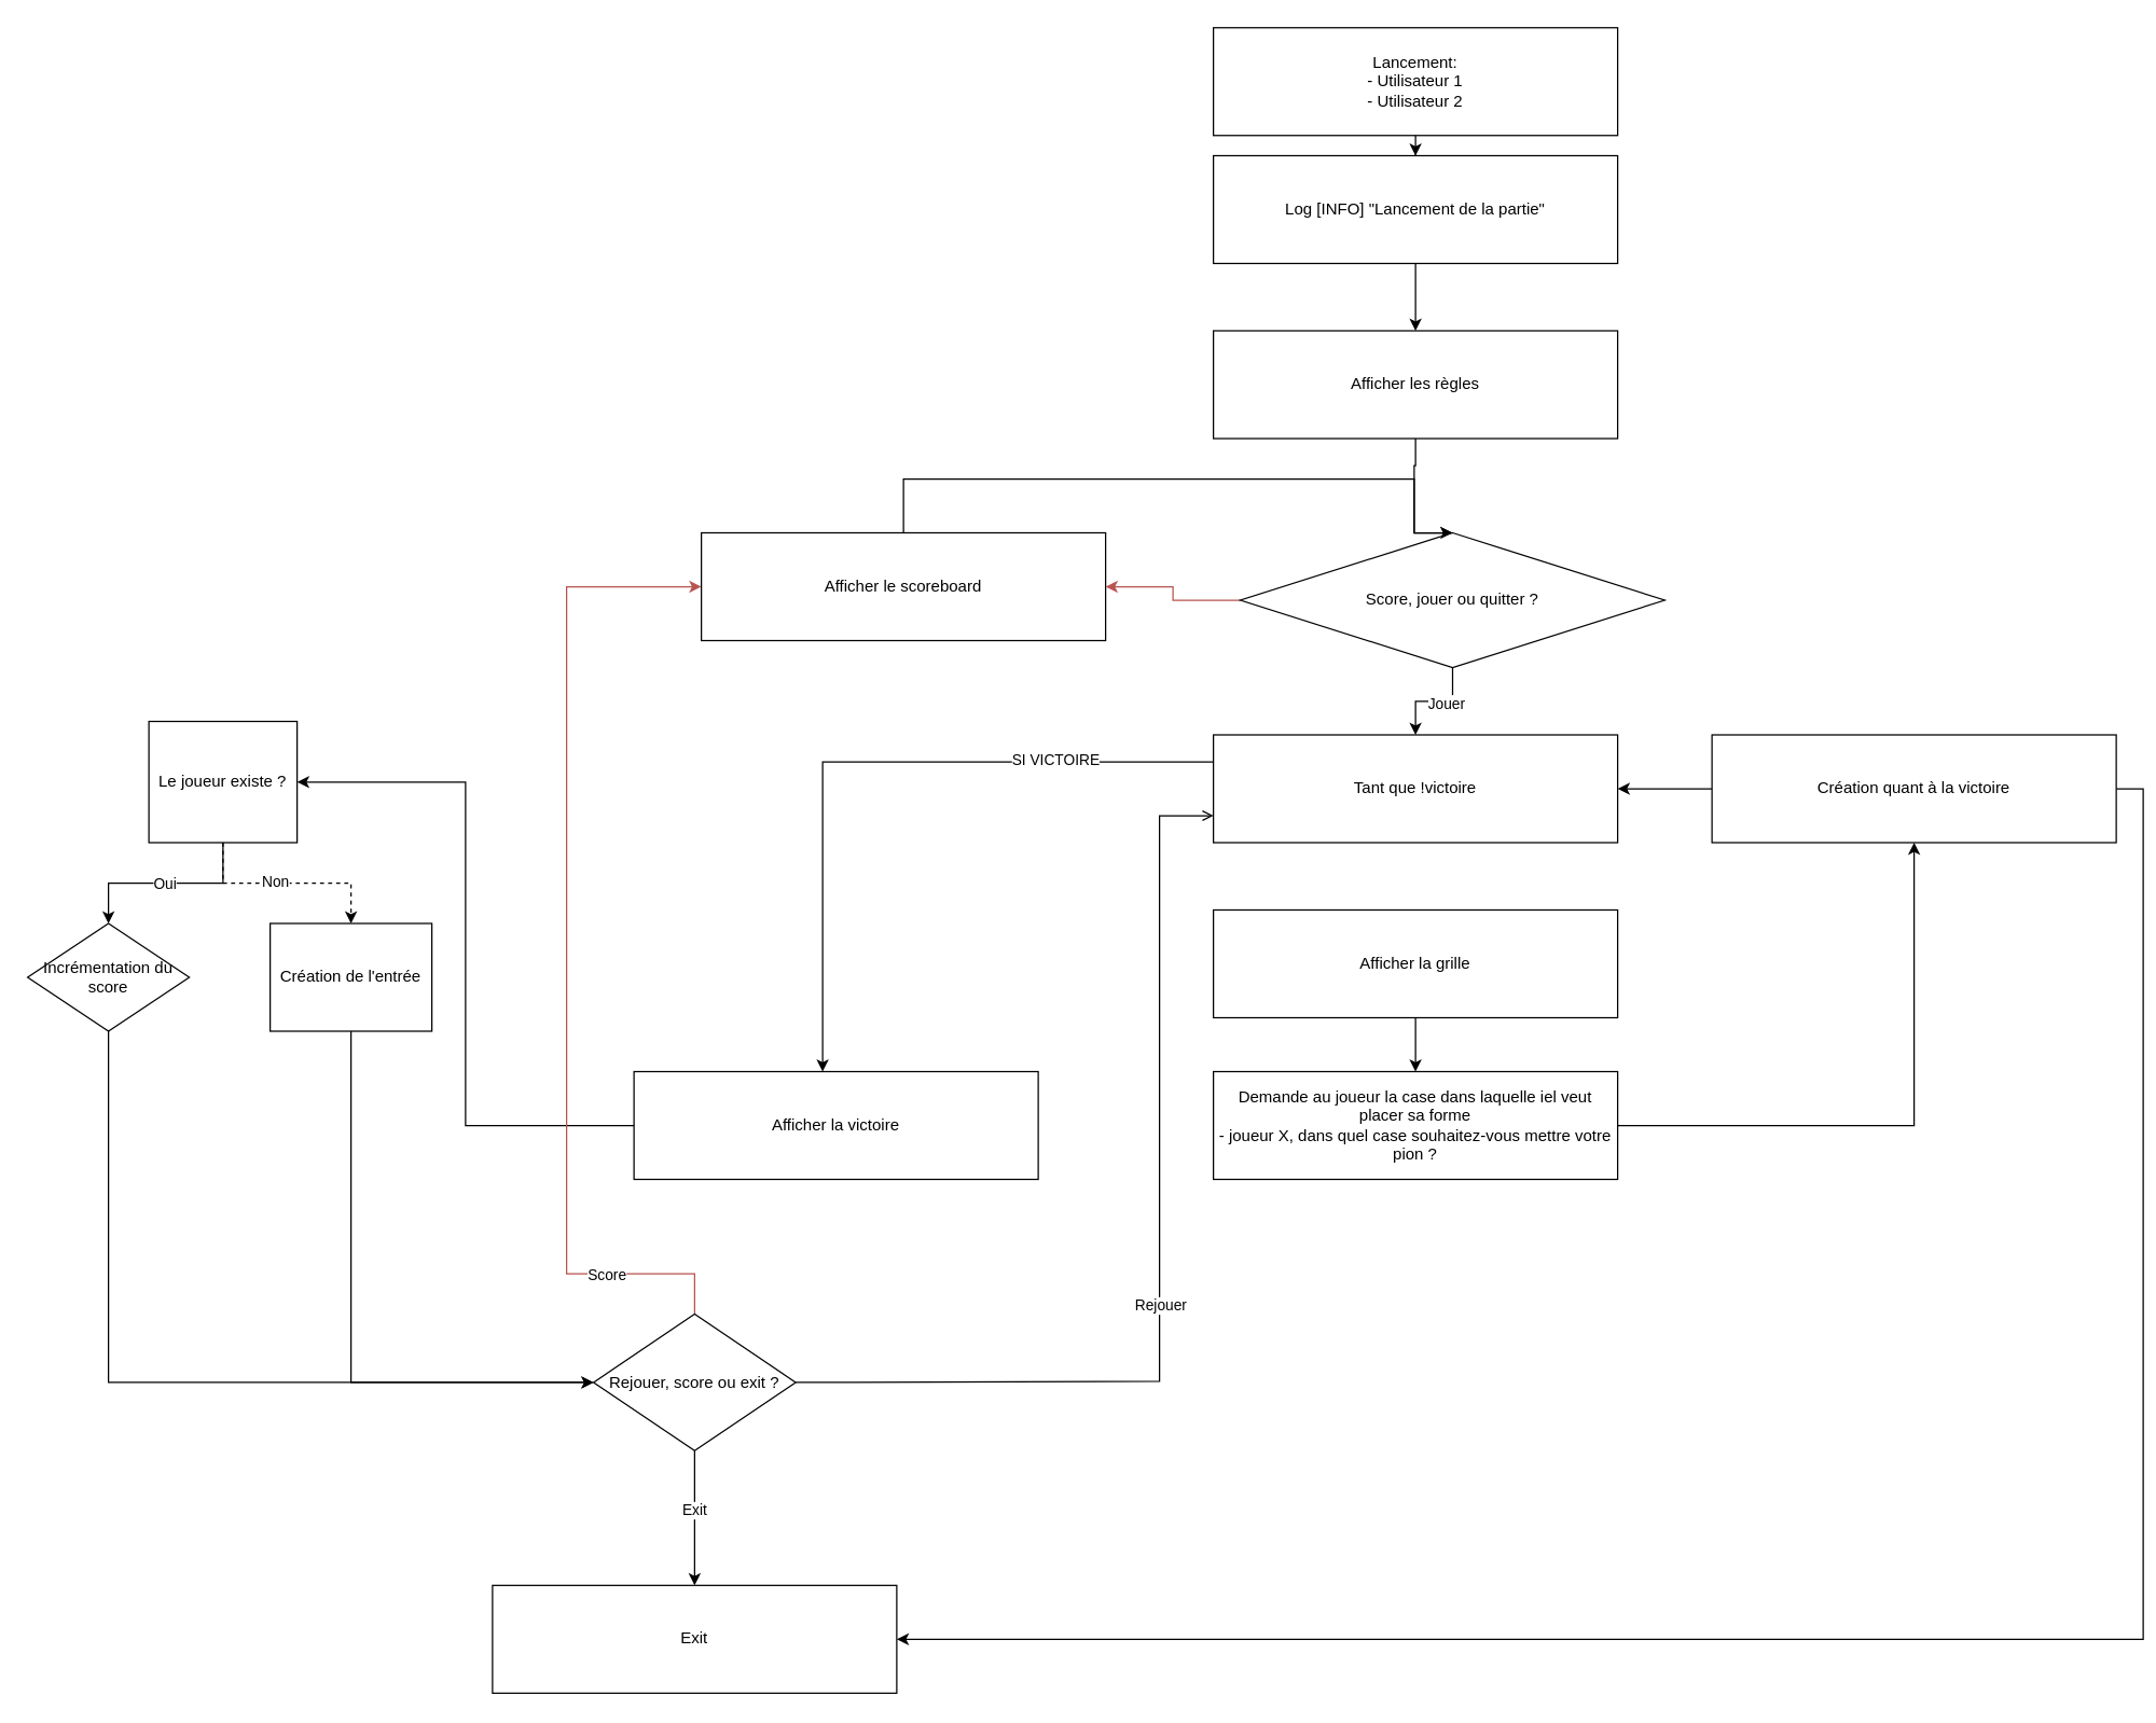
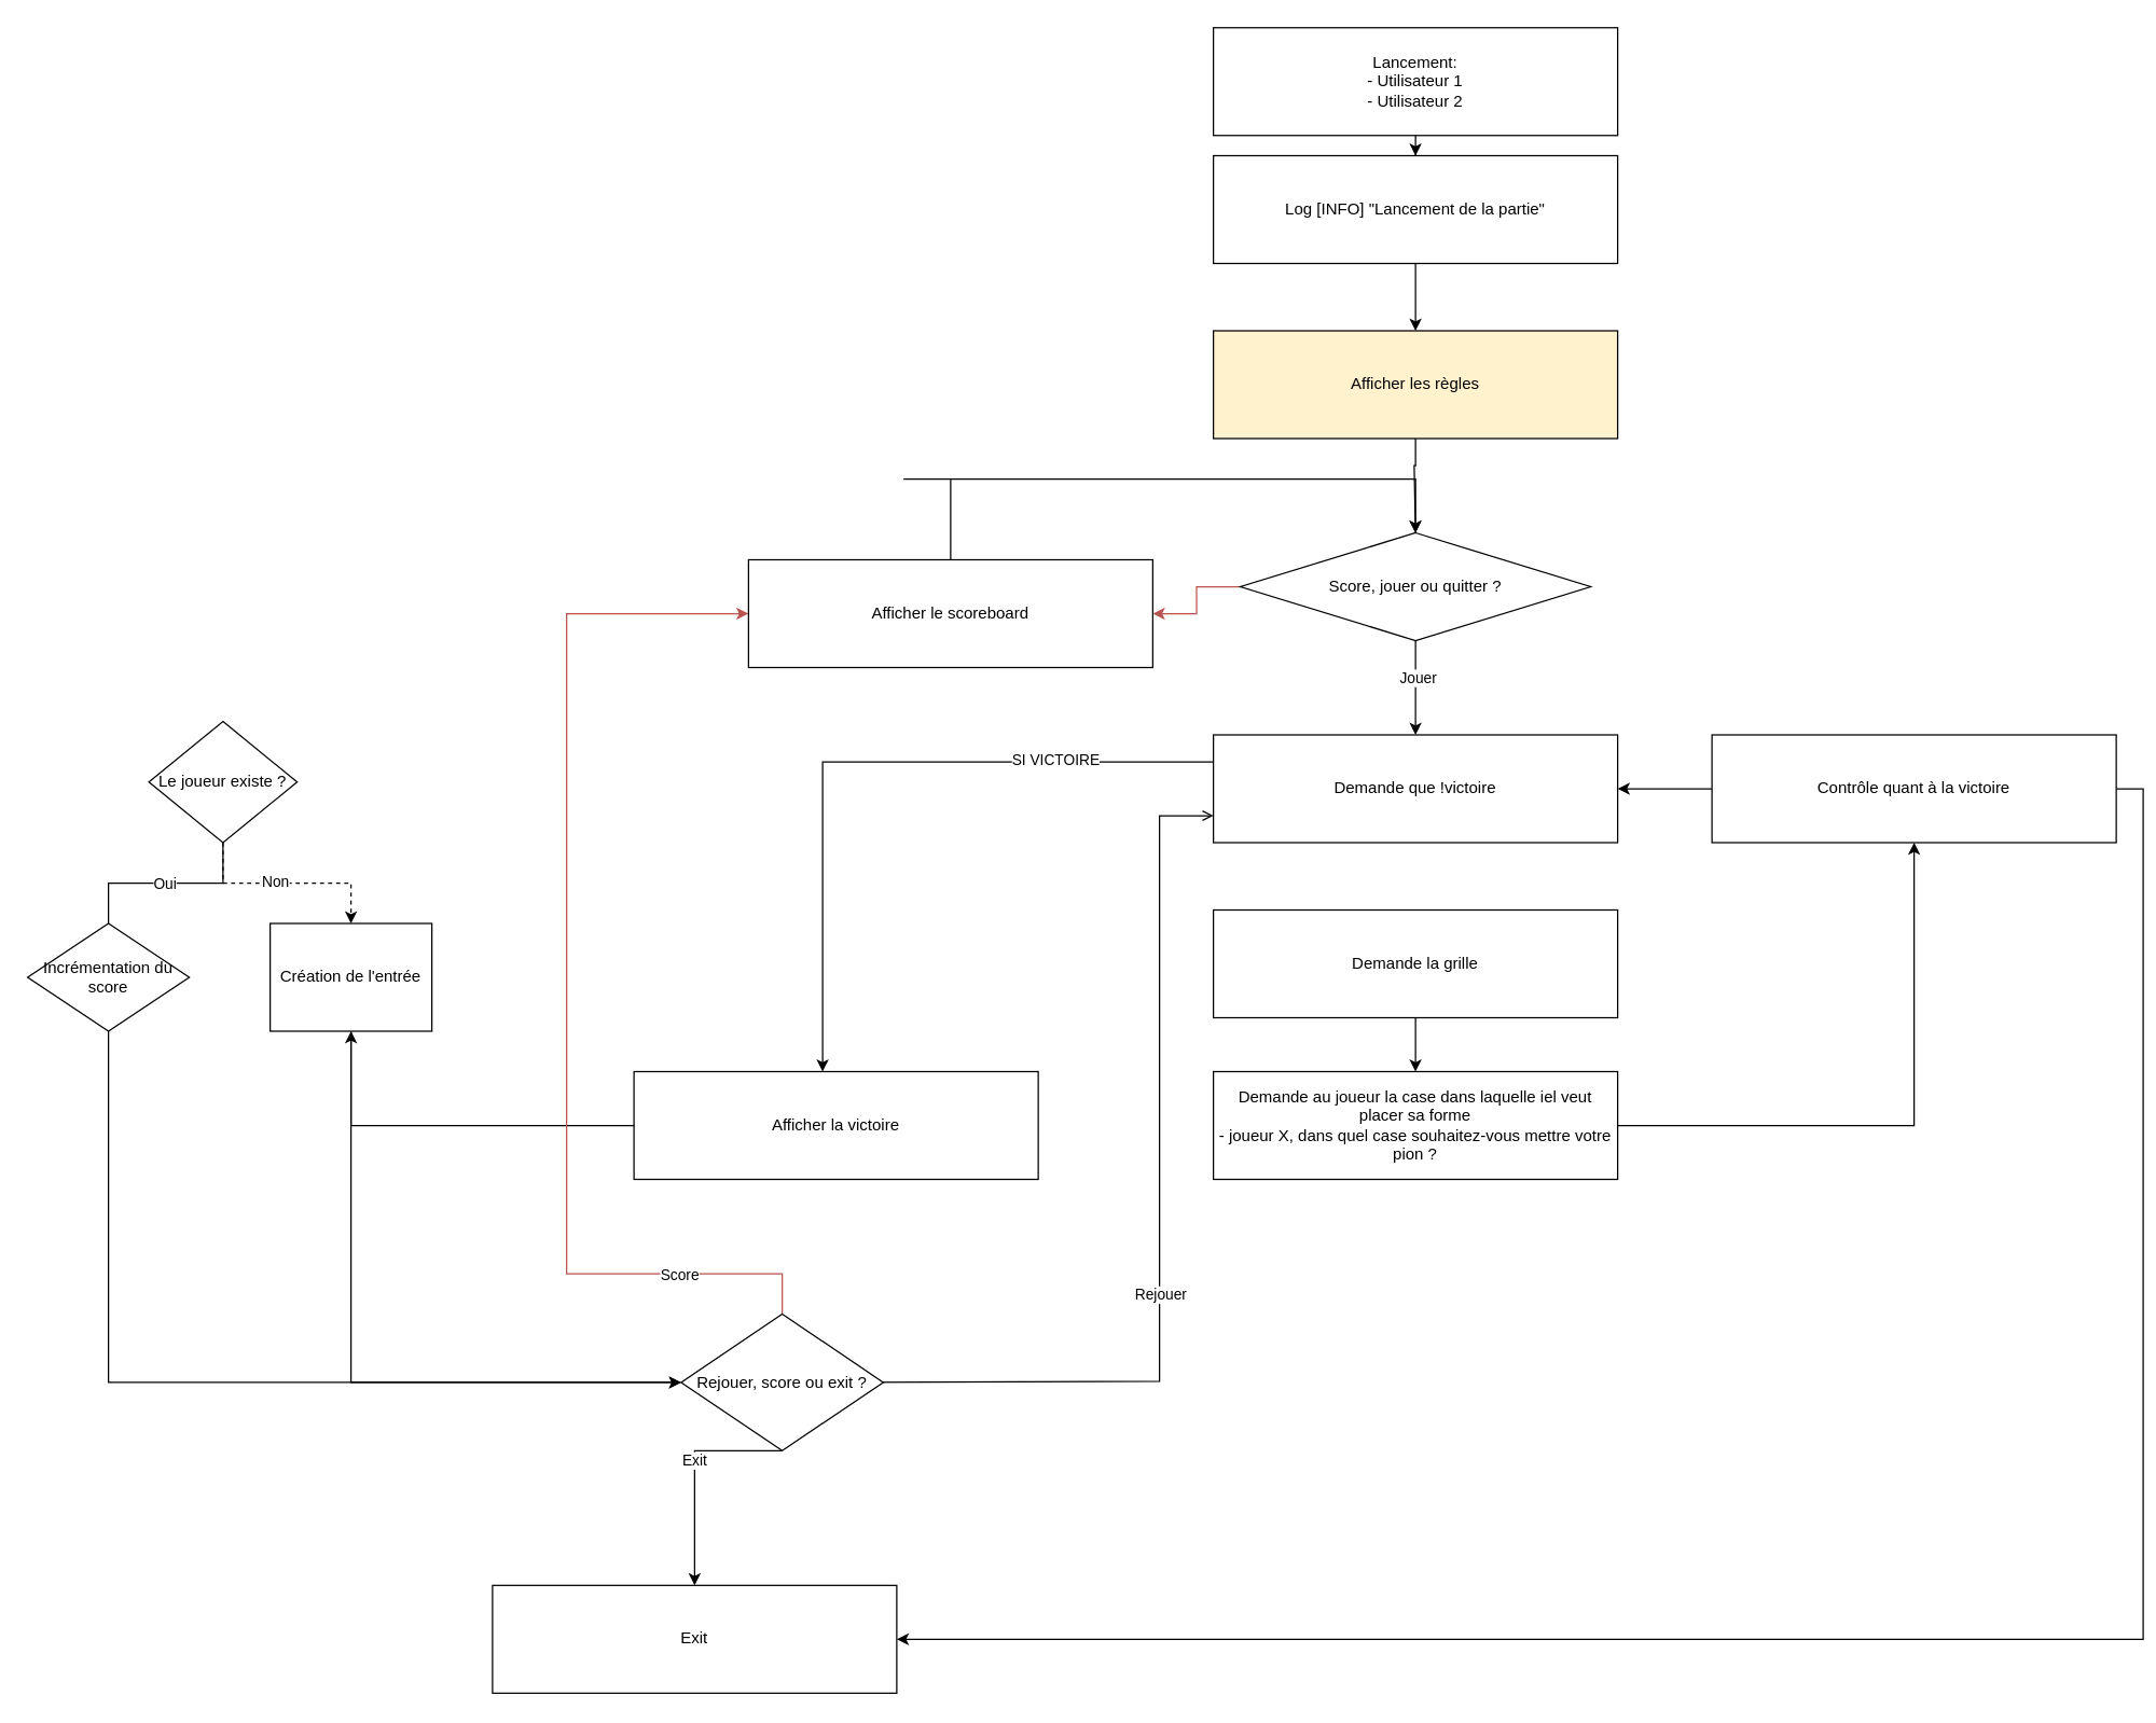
- <mxCell id="8" value="&lt;div&gt;Afficher les règles&lt;/div&gt;" style="rounded=0;whiteSpace=wrap;html=1;" parent="1" vertex="1"><mxGeometry x="900" width="300" height="80" as="geometry" y="245" /></mxCell>
+ <mxCell id="8" value="&lt;div&gt;Afficher les règles&lt;/div&gt;" style="rounded=0;whiteSpace=wrap;html=1;fillColor=#fff2cc;" parent="1" vertex="1"><mxGeometry x="900" width="300" height="80" as="geometry" y="245" /></mxCell>
- <mxCell id="40" value="&lt;div&gt;Afficher le scoreboard&lt;/div&gt;" style="rounded=0;whiteSpace=wrap;html=1;" parent="1" vertex="1"><mxGeometry x="520" y="395" width="300" height="80" as="geometry" /></mxCell>
+ <mxCell id="40" value="&lt;div&gt;Afficher le scoreboard&lt;/div&gt;" style="rounded=0;whiteSpace=wrap;html=1;" parent="1" vertex="1"><mxGeometry x="555" y="415" width="300" height="80" as="geometry" /></mxCell>
- <mxCell id="38" value="Score, jouer ou quitter ?" style="rhombus;whiteSpace=wrap;html=1;" parent="1" vertex="1"><mxGeometry x="920" y="395" width="315" height="100" as="geometry" /></mxCell>
+ <mxCell id="38" value="Score, jouer ou quitter ?" style="rhombus;whiteSpace=wrap;html=1;" parent="1" vertex="1"><mxGeometry x="920" y="395" width="260" height="80" as="geometry" /></mxCell>
- <mxCell id="27" value="Le joueur existe ?" style="whiteSpace=wrap;html=1;rounded=0;" parent="1" vertex="1"><mxGeometry x="110" y="535" width="110" height="90" as="geometry" /></mxCell>
+ <mxCell id="27" value="Le joueur existe ?" style="rhombus;whiteSpace=wrap;html=1;" parent="1" vertex="1"><mxGeometry x="110" y="535" width="110" height="90" as="geometry" /></mxCell>
- <mxCell id="12" value="Tant que !victoire" style="rounded=0;whiteSpace=wrap;html=1;" parent="1" vertex="1"><mxGeometry x="900" y="545" width="300" height="80" as="geometry" /></mxCell>
+ <mxCell id="12" value="Demande que !victoire" style="rounded=0;whiteSpace=wrap;html=1;" parent="1" vertex="1"><mxGeometry x="900" y="545" width="300" height="80" as="geometry" /></mxCell>
- <mxCell id="17" value="&lt;div&gt;Création quant à la victoire&lt;/div&gt;" style="rounded=0;whiteSpace=wrap;html=1;" parent="1" vertex="1"><mxGeometry x="1270" y="545" width="300" height="80" as="geometry" /></mxCell>
+ <mxCell id="17" value="&lt;div&gt;Contrôle quant à la victoire&lt;/div&gt;" style="rounded=0;whiteSpace=wrap;html=1;" parent="1" vertex="1"><mxGeometry x="1270" y="545" width="300" height="80" as="geometry" /></mxCell>
- <mxCell id="13" style="edgeStyle=orthogonalEdgeStyle;rounded=0;orthogonalLoop=1;jettySize=auto;html=1;entryX=1;entryY=0.5;entryDx=0;entryDy=0;" parent="1" source="14" target="27" edge="1"><mxGeometry relative="1" as="geometry"><mxPoint x="387" y="585" as="targetPoint" /></mxGeometry></mxCell>
+ <mxCell id="13" style="edgeStyle=orthogonalEdgeStyle;rounded=0;orthogonalLoop=1;jettySize=auto;html=1;" parent="1" source="14" target="31" edge="1"><mxGeometry relative="1" as="geometry"><mxPoint x="387" y="585" as="targetPoint" /></mxGeometry></mxCell>
- <mxCell id="23" style="edgeStyle=orthogonalEdgeStyle;rounded=0;orthogonalLoop=1;jettySize=auto;html=1;entryX=0.5;entryY=0;entryDx=0;entryDy=0;" parent="1" source="27" target="29" edge="1"><mxGeometry relative="1" as="geometry" /></mxCell>
+ <mxCell id="23" style="edgeStyle=orthogonalEdgeStyle;rounded=0;orthogonalLoop=1;jettySize=auto;html=1;entryX=0.5;entryY=0;entryDx=0;entryDy=0;endArrow=none;" parent="1" source="27" target="29" edge="1"><mxGeometry relative="1" as="geometry" /></mxCell>
- <mxCell id="5" value="Afficher la grille" style="rounded=0;whiteSpace=wrap;html=1;" parent="1" vertex="1"><mxGeometry x="900" y="675" width="300" height="80" as="geometry" /></mxCell>
+ <mxCell id="5" value="Demande la grille" style="rounded=0;whiteSpace=wrap;html=1;" parent="1" vertex="1"><mxGeometry x="900" y="675" width="300" height="80" as="geometry" /></mxCell>
- <mxCell id="34" value="Rejouer, score ou exit ?" style="rhombus;whiteSpace=wrap;html=1;" parent="1" vertex="1"><mxGeometry x="440" y="975" width="150" height="101.46" as="geometry" /></mxCell>
+ <mxCell id="34" value="Rejouer, score ou exit ?" style="rhombus;whiteSpace=wrap;html=1;" parent="1" vertex="1"><mxGeometry x="505" y="975" width="150" height="101.46" as="geometry" /></mxCell>
